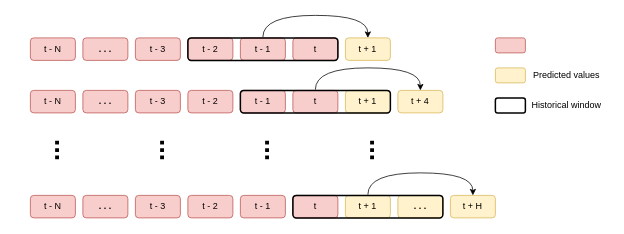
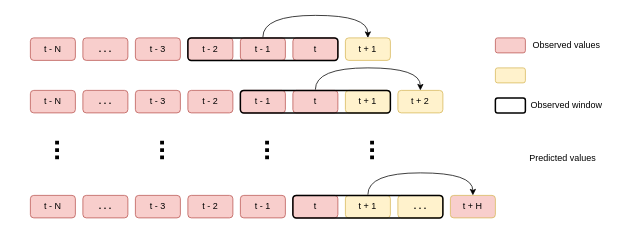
+ <mxCell id="39" value="Observed values" style="text;html=1;align=center;verticalAlign=middle;whiteSpace=wrap;rounded=0;" parent="1" vertex="1"><mxGeometry x="700" y="45" width="110" height="30" as="geometry" /></mxCell>
- <mxCell id="40" value="Predicted values" style="text;html=1;align=center;verticalAlign=middle;whiteSpace=wrap;rounded=0;" parent="1" vertex="1"><mxGeometry x="700" y="85" width="110" height="30" as="geometry" /></mxCell>
+ <mxCell id="40" value="Predicted values" style="text;html=1;align=center;verticalAlign=middle;whiteSpace=wrap;rounded=0;" parent="1" vertex="1"><mxGeometry x="695" y="195" width="110" height="30" as="geometry" /></mxCell>
- <mxCell id="18" value="t + 4" style="rounded=1;whiteSpace=wrap;html=1;fillColor=#fff2cc;strokeColor=#d6b656;strokeWidth=1;" parent="1" vertex="1"><mxGeometry x="530" y="120" width="60" height="30" as="geometry" /></mxCell>
+ <mxCell id="18" value="t + 2" style="rounded=1;whiteSpace=wrap;html=1;fillColor=#fff2cc;strokeColor=#d6b656;strokeWidth=1;" parent="1" vertex="1"><mxGeometry x="530" y="120" width="60" height="30" as="geometry" /></mxCell>
- <mxCell id="41" value="Historical window" style="text;html=1;align=center;verticalAlign=middle;whiteSpace=wrap;rounded=0;" parent="1" vertex="1"><mxGeometry x="700" y="125" width="110" height="30" as="geometry" /></mxCell>
+ <mxCell id="41" value="Observed window" style="text;html=1;align=center;verticalAlign=middle;whiteSpace=wrap;rounded=0;" parent="1" vertex="1"><mxGeometry x="700" y="125" width="110" height="30" as="geometry" /></mxCell>
- <mxCell id="27" value="t + H" style="rounded=1;whiteSpace=wrap;html=1;fillColor=#fff2cc;strokeColor=#d6b656;" parent="1" vertex="1"><mxGeometry x="600" y="260" width="60" height="30" as="geometry" /></mxCell>
+ <mxCell id="27" value="t + H" style="rounded=1;whiteSpace=wrap;html=1;fillColor=#f8cecc;strokeColor=#d6b656;" parent="1" vertex="1"><mxGeometry x="600" y="260" width="60" height="30" as="geometry" /></mxCell>
